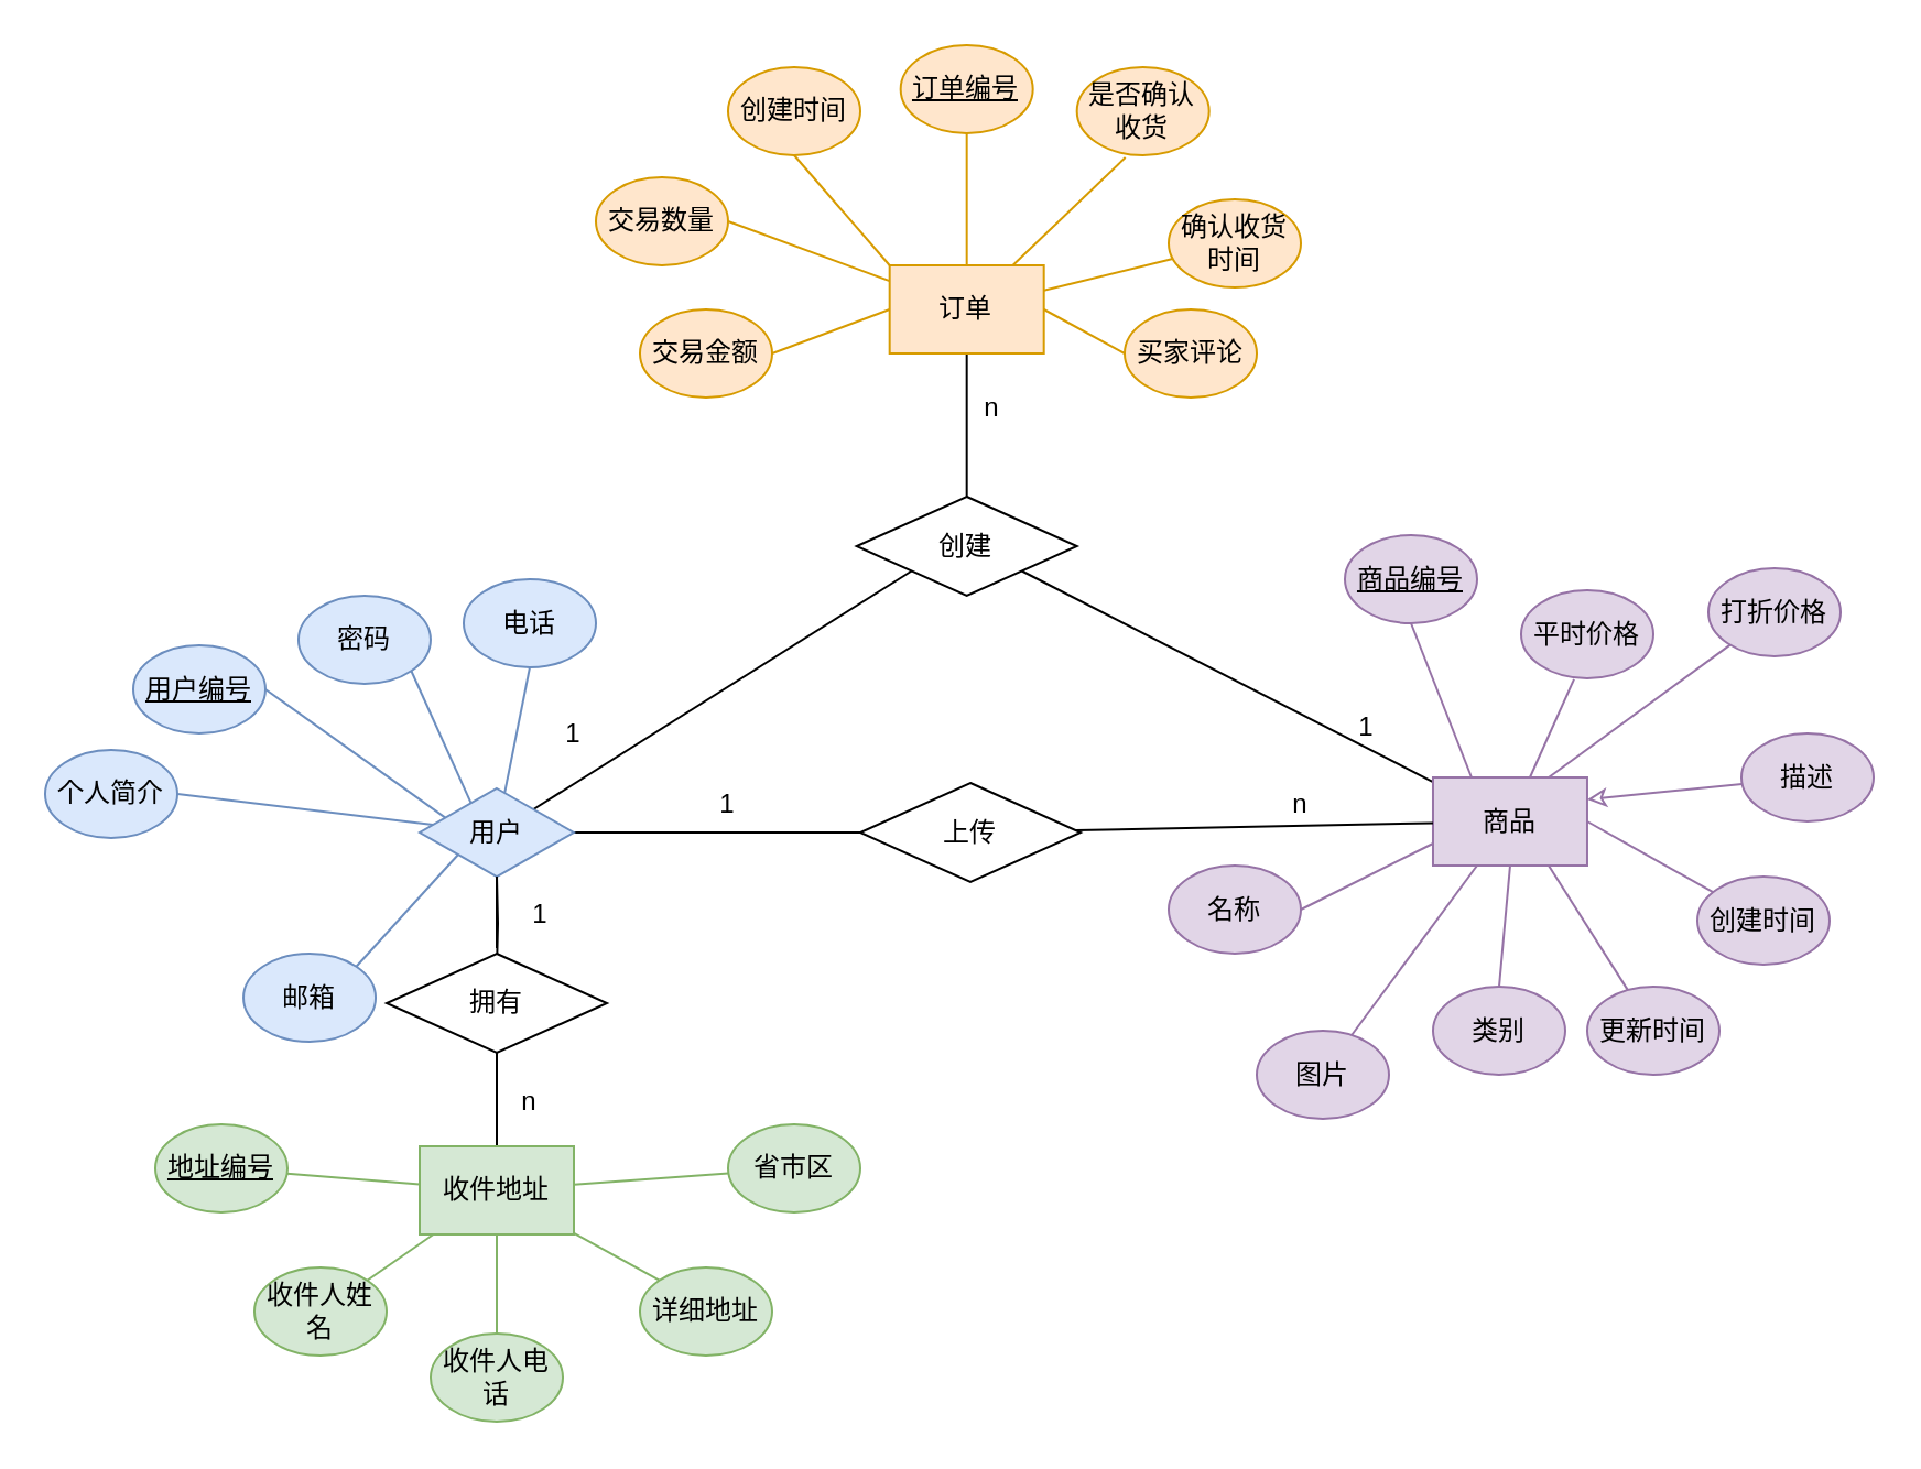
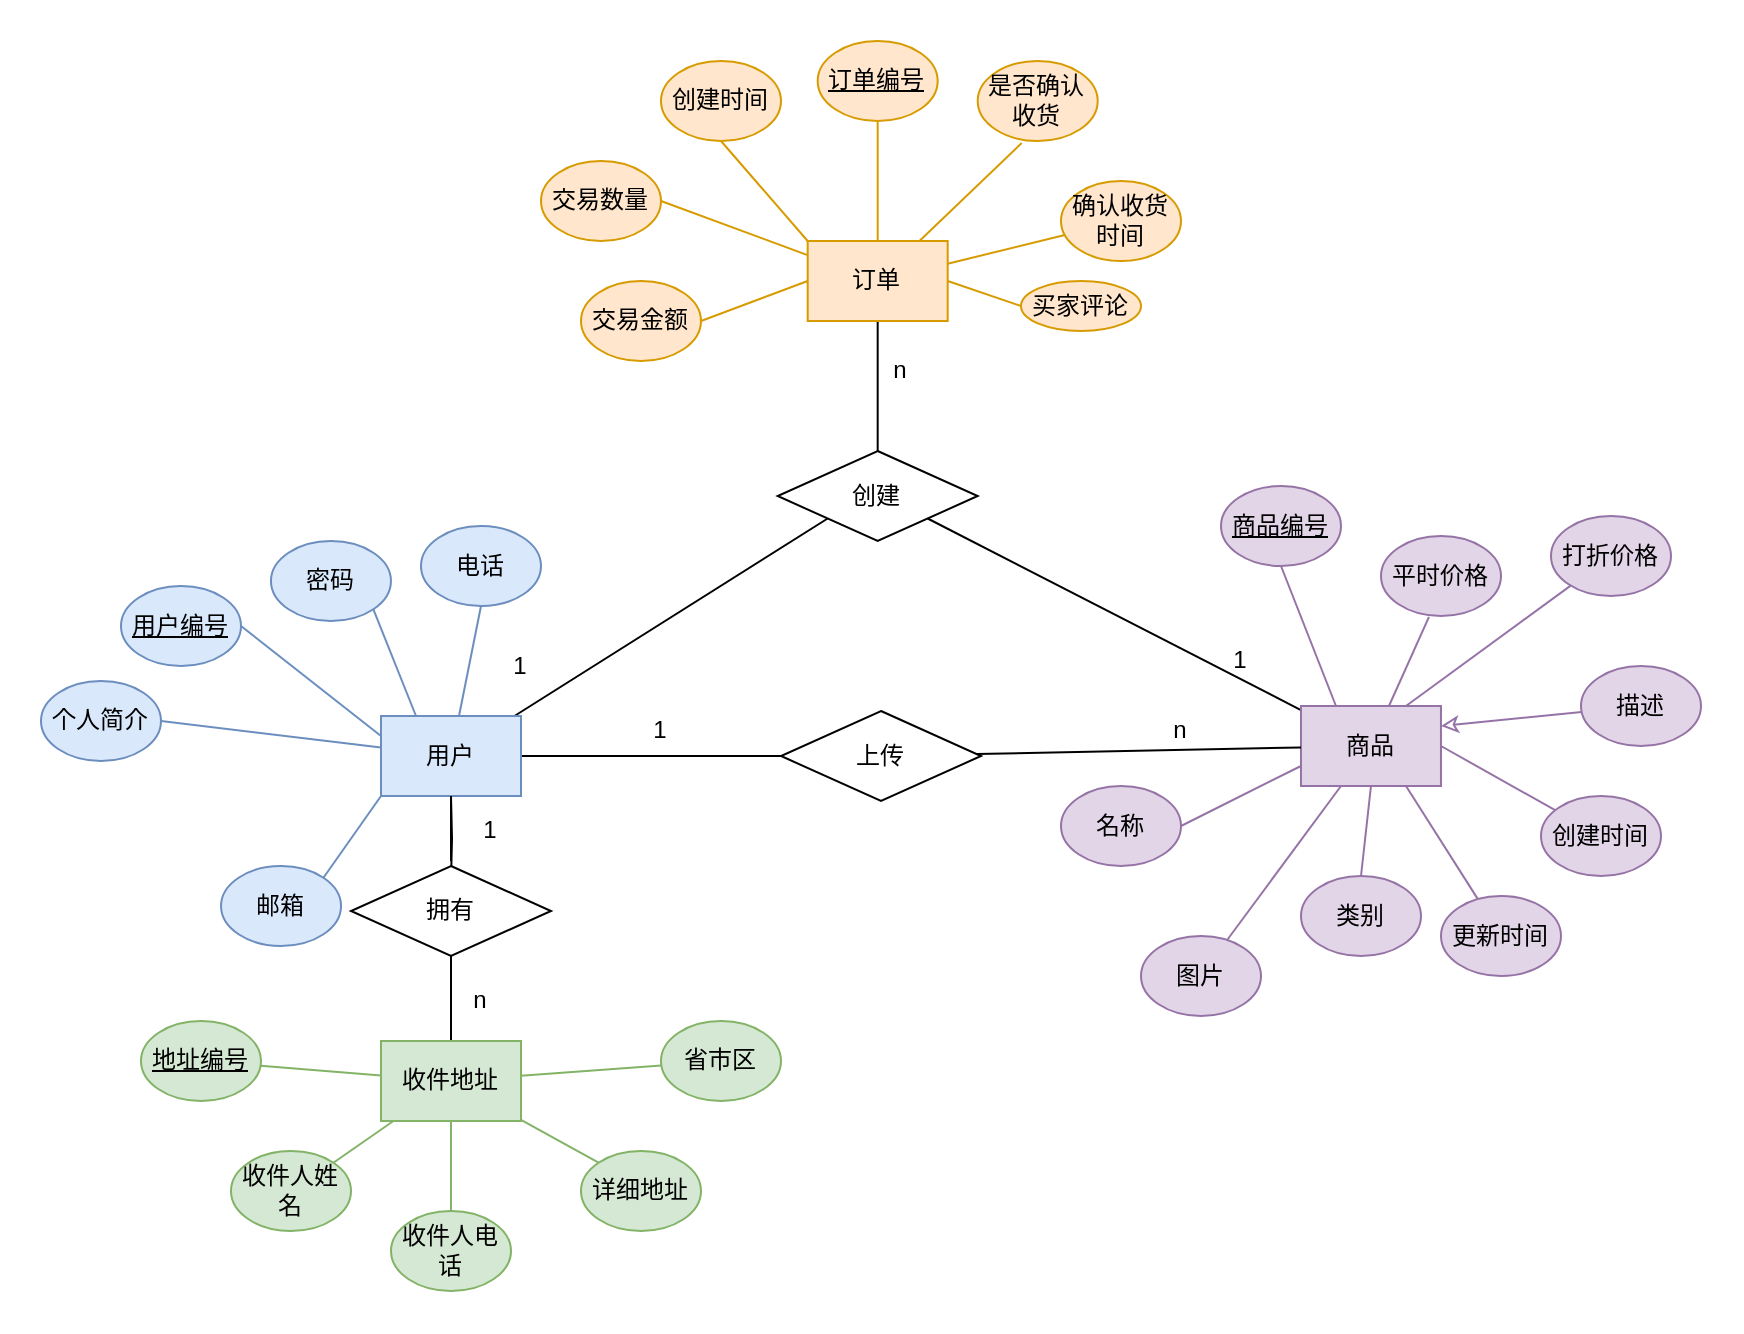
- <mxCell id="33" value="买家评论" style="ellipse;whiteSpace=wrap;html=1;fillColor=#ffe6cc;strokeColor=#d79b00;" parent="1" vertex="1"><mxGeometry x="510" y="140" width="60.01" height="40" as="geometry" /></mxCell>
+ <mxCell id="33" value="买家评论" style="ellipse;whiteSpace=wrap;html=1;fillColor=#ffe6cc;strokeColor=#d79b00;" parent="1" vertex="1"><mxGeometry x="510" y="140" width="60.01" height="25" as="geometry" /></mxCell>
- <mxCell id="7" value="用户" style="rhombus;whiteSpace=wrap;html=1;fillColor=#dae8fc;strokeColor=#6c8ebf;" parent="1" vertex="1"><mxGeometry x="190" y="357.5" width="70" height="40" as="geometry" /></mxCell>
+ <mxCell id="7" value="用户" style="rounded=0;whiteSpace=wrap;html=1;fillColor=#dae8fc;strokeColor=#6c8ebf;" parent="1" vertex="1"><mxGeometry x="190" y="357.5" width="70" height="40" as="geometry" /></mxCell>
- <mxCell id="31" value="类别" style="ellipse;whiteSpace=wrap;html=1;fillColor=#e1d5e7;strokeColor=#9673a6;" parent="1" vertex="1"><mxGeometry x="649.99" y="447.5" width="60.01" height="40" as="geometry" /></mxCell>
+ <mxCell id="31" value="类别" style="ellipse;whiteSpace=wrap;html=1;fillColor=#e1d5e7;strokeColor=#9673a6;" parent="1" vertex="1"><mxGeometry x="649.99" y="437.5" width="60.01" height="40" as="geometry" /></mxCell>
